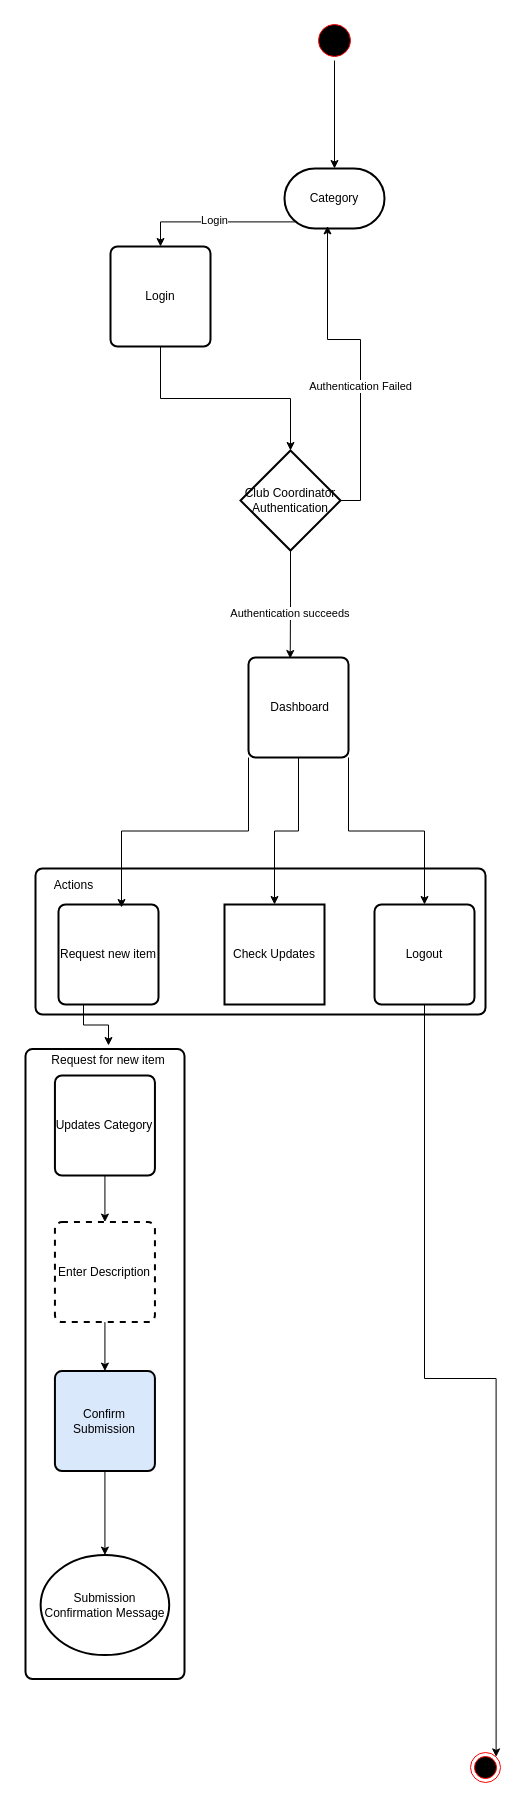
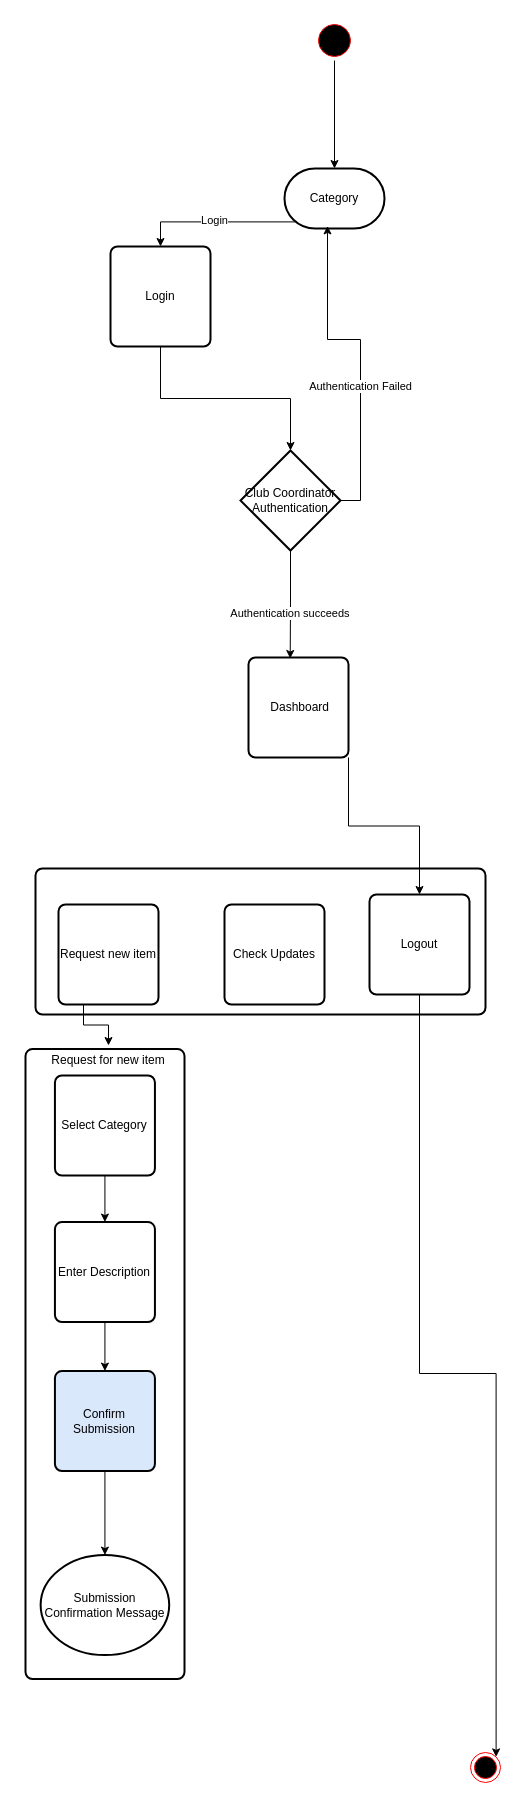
- <mxCell id="34" style="edgeStyle=orthogonalEdgeStyle;rounded=0;orthogonalLoop=1;jettySize=auto;html=1;exitX=0;exitY=1;exitDx=0;exitDy=0;entryX=0.63;entryY=0.03;entryDx=0;entryDy=0;entryPerimeter=0;" edge="1" parent="1" source="17" target="20"><mxGeometry relative="1" as="geometry" /></mxCell>
- <mxCell id="15" style="edgeStyle=orthogonalEdgeStyle;rounded=0;orthogonalLoop=1;jettySize=auto;html=1;exitX=0.5;exitY=1;exitDx=0;exitDy=0;entryX=0.5;entryY=0;entryDx=0;entryDy=0;" edge="1" parent="1" source="17" target="23"><mxGeometry relative="1" as="geometry" /></mxCell>
- <mxCell id="18" value="Actions" style="text;html=1;align=center;verticalAlign=middle;resizable=0;points=[];autosize=1;strokeColor=none;fillColor=none;" parent="1" vertex="1"><mxGeometry x="44.43" y="872" width="57" height="26" as="geometry" /></mxCell>
- <mxCell id="23" value="Check Updates" style="whiteSpace=wrap;html=1;absoluteArcSize=1;arcSize=14;strokeWidth=2;rounded=0;" parent="1" vertex="1"><mxGeometry x="224" y="904" width="100" height="100" as="geometry" /></mxCell>
+ <mxCell id="23" value="Check Updates" style="rounded=1;whiteSpace=wrap;html=1;absoluteArcSize=1;arcSize=14;strokeWidth=2;" parent="1" vertex="1"><mxGeometry x="224" y="904" width="100" height="100" as="geometry" /></mxCell>
- <mxCell id="22" value="Logout" style="rounded=1;whiteSpace=wrap;html=1;absoluteArcSize=1;arcSize=14;strokeWidth=2;" parent="1" vertex="1"><mxGeometry x="374" y="904" width="100" height="100" as="geometry" /></mxCell>
+ <mxCell id="22" value="Logout" style="rounded=1;whiteSpace=wrap;html=1;absoluteArcSize=1;arcSize=14;strokeWidth=2;" parent="1" vertex="1"><mxGeometry x="369" y="894" width="100" height="100" as="geometry" /></mxCell>
- <mxCell id="27" value="Updates Category" style="rounded=1;whiteSpace=wrap;html=1;absoluteArcSize=1;arcSize=14;strokeWidth=2;" parent="1" vertex="1"><mxGeometry x="54.429" y="1074.999" width="100" height="100" as="geometry" /></mxCell>
+ <mxCell id="27" value="Select Category" style="rounded=1;whiteSpace=wrap;html=1;absoluteArcSize=1;arcSize=14;strokeWidth=2;" parent="1" vertex="1"><mxGeometry x="54.429" y="1074.999" width="100" height="100" as="geometry" /></mxCell>
- <mxCell id="29" value="Enter Description" style="rounded=1;whiteSpace=wrap;html=1;absoluteArcSize=1;arcSize=14;strokeWidth=2;dashed=1;" parent="1" vertex="1"><mxGeometry x="54.429" y="1221.57" width="100" height="100" as="geometry" /></mxCell>
+ <mxCell id="29" value="Enter Description" style="rounded=1;whiteSpace=wrap;html=1;absoluteArcSize=1;arcSize=14;strokeWidth=2;" parent="1" vertex="1"><mxGeometry x="54.429" y="1221.57" width="100" height="100" as="geometry" /></mxCell>
